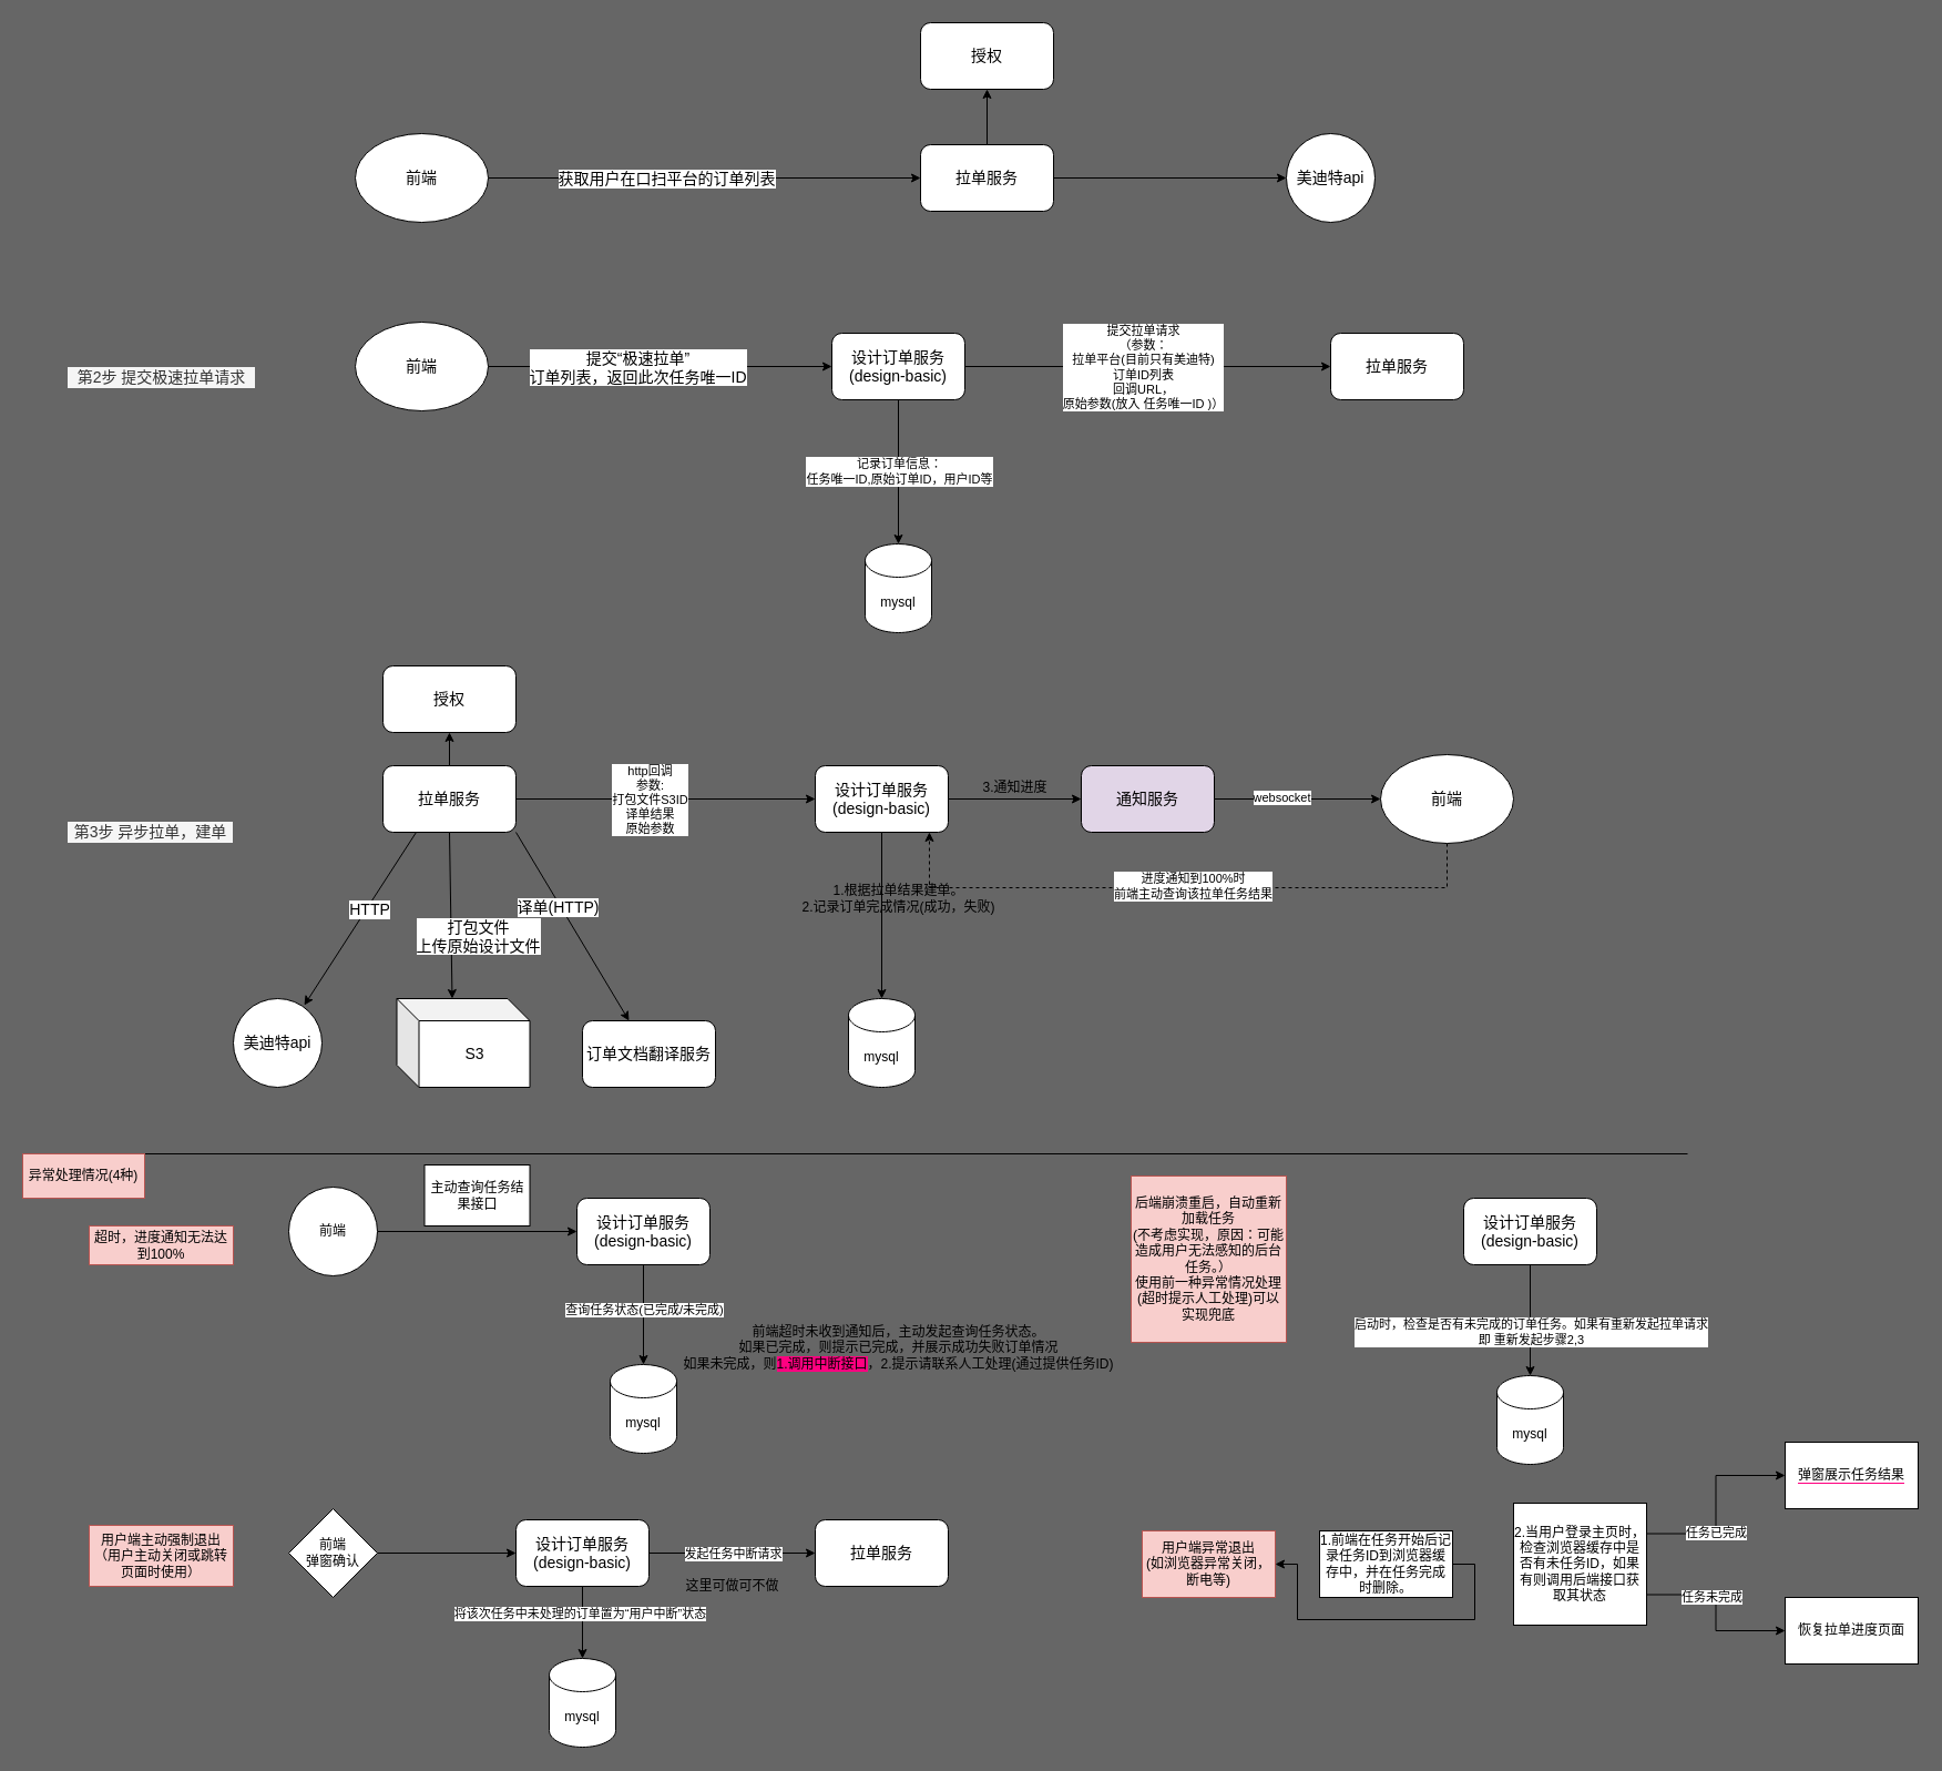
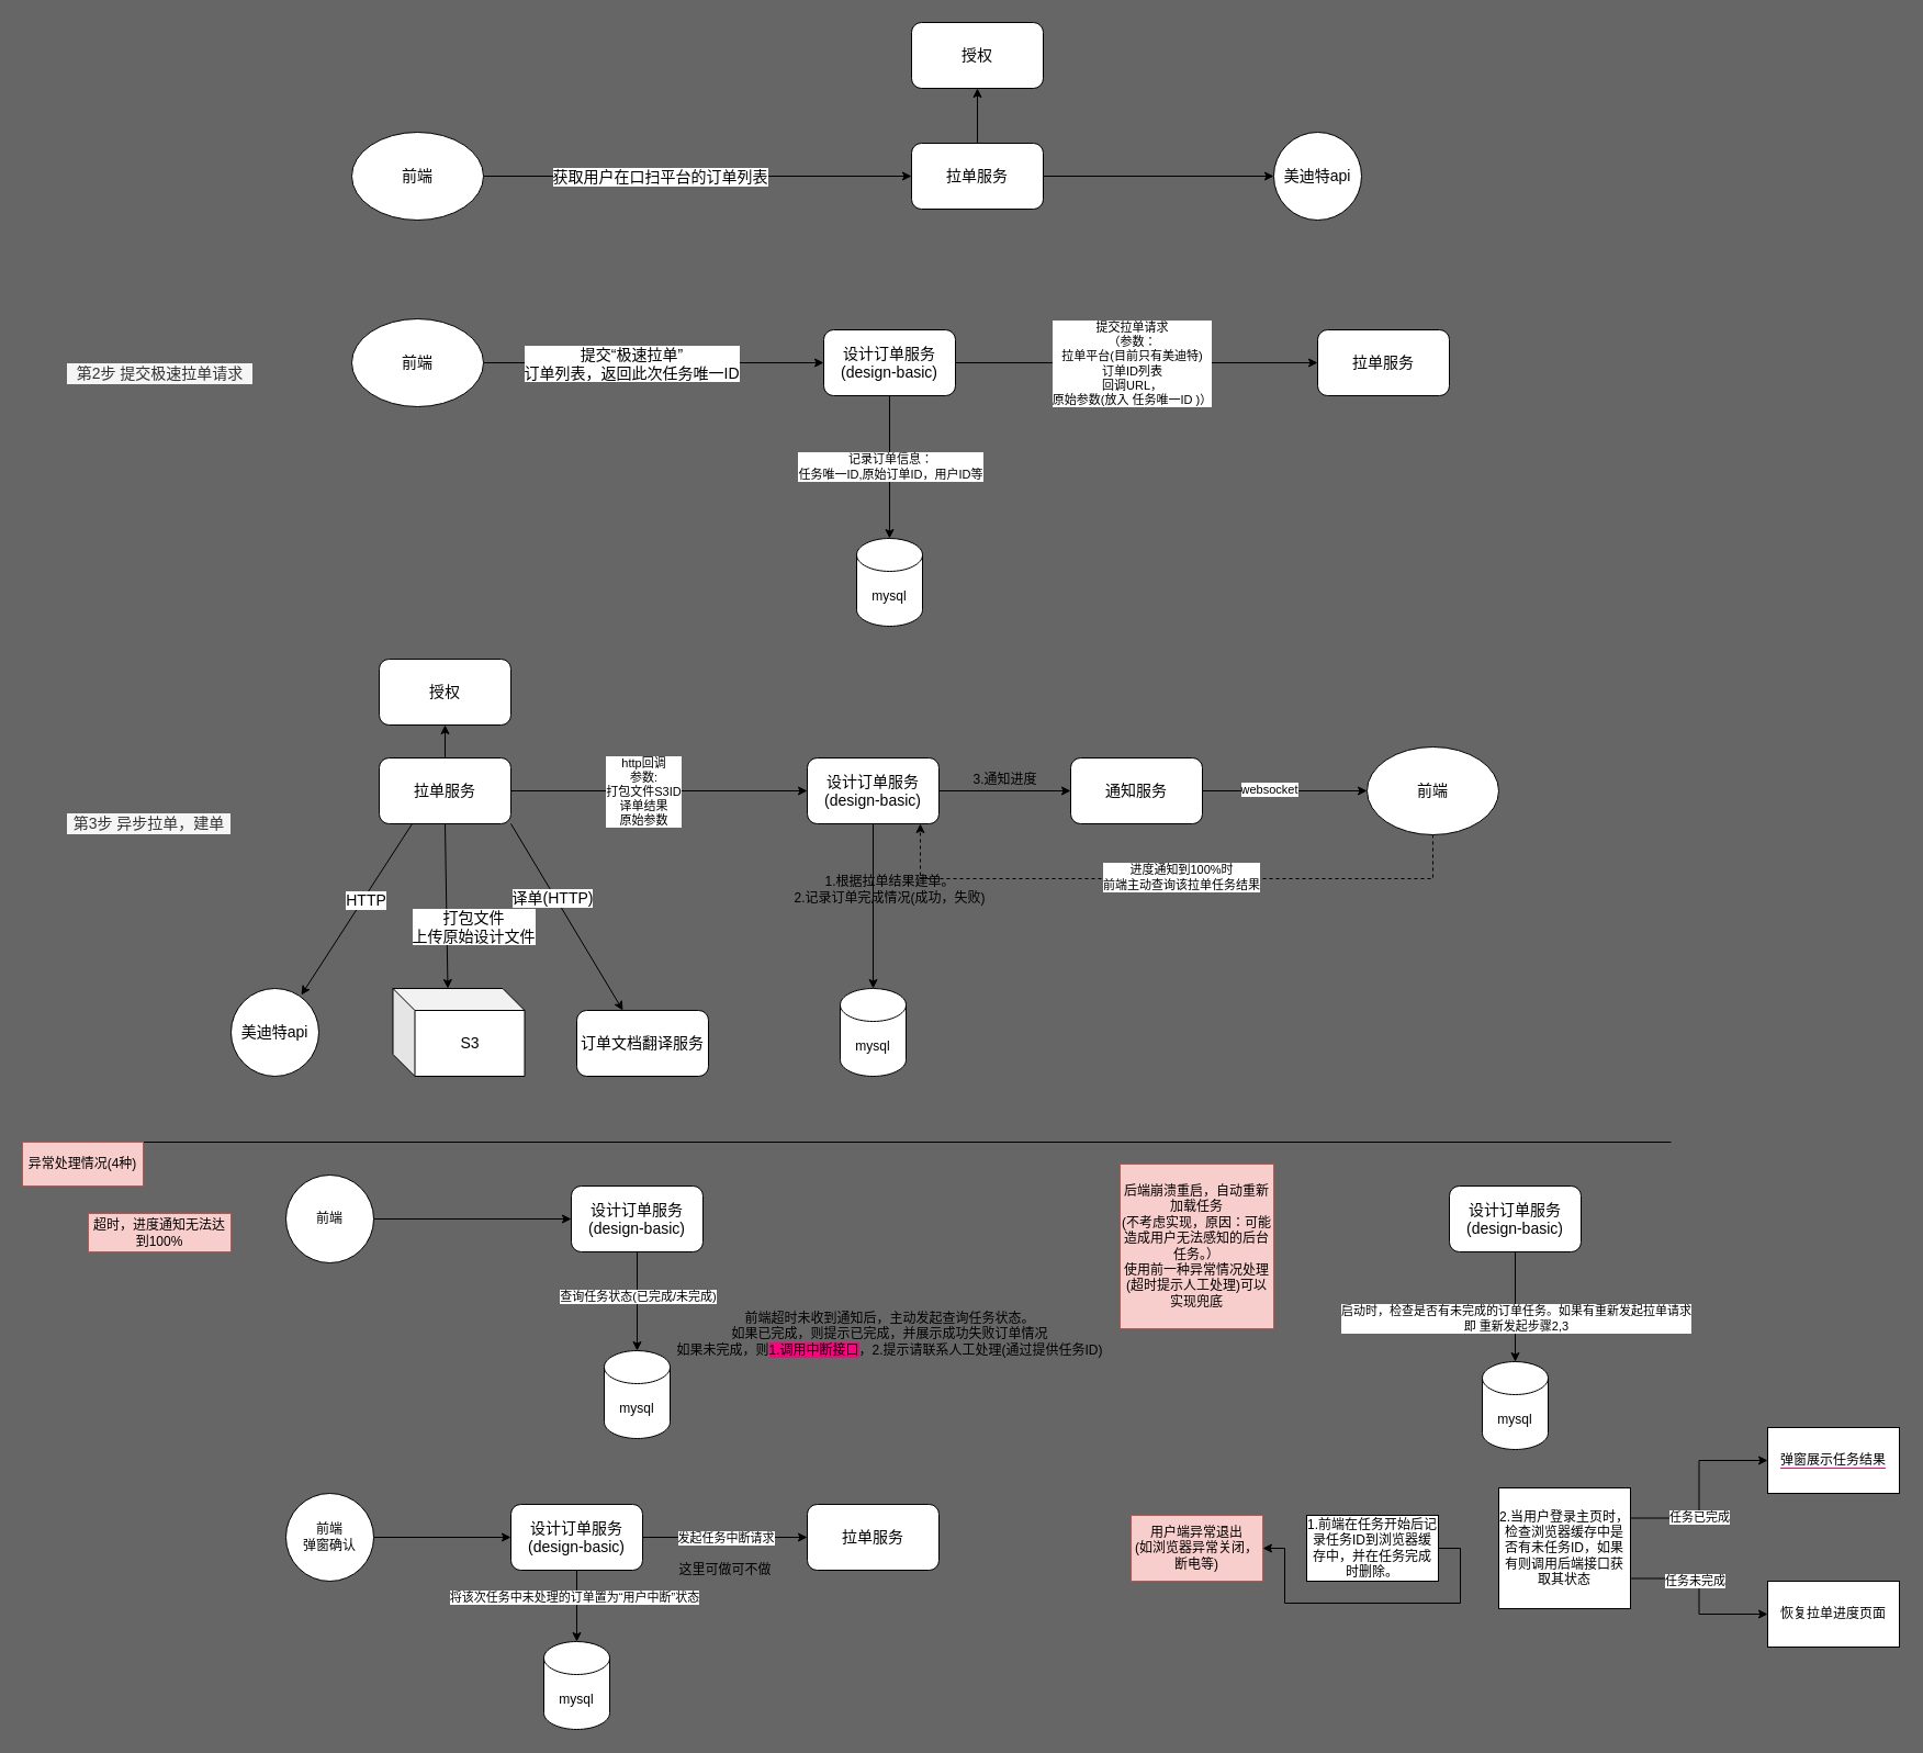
- <mxCell id="36" value="通知服务" style="rounded=1;whiteSpace=wrap;html=1;fontSize=14;fillColor=#e1d5e7;" parent="1" vertex="1"><mxGeometry x="975" y="690" width="120" height="60" as="geometry" /></mxCell>
+ <mxCell id="36" value="通知服务" style="rounded=1;whiteSpace=wrap;html=1;fontSize=14;" parent="1" vertex="1"><mxGeometry x="975" y="690" width="120" height="60" as="geometry" /></mxCell>
- <mxCell id="59" value="主动查询任务结果接口" style="rounded=0;whiteSpace=wrap;html=1;" parent="1" vertex="1"><mxGeometry x="382.5" y="1050" width="95" height="55" as="geometry" /></mxCell>
- <mxCell id="51" value="前端&lt;br&gt;弹窗确认" style="rhombus;whiteSpace=wrap;html=1;aspect=fixed;" parent="1" vertex="1"><mxGeometry x="260" y="1360" width="80" height="80" as="geometry" /></mxCell>
+ <mxCell id="51" value="前端&lt;br&gt;弹窗确认" style="ellipse;whiteSpace=wrap;html=1;aspect=fixed;" parent="1" vertex="1"><mxGeometry x="260" y="1360" width="80" height="80" as="geometry" /></mxCell>
- <mxCell id="49" value="用户端主动强制退出&lt;br&gt;（用户主动关闭或跳转页面时使用）" style="rounded=0;whiteSpace=wrap;html=1;fillColor=#f8cecc;strokeColor=#b85450;" parent="1" vertex="1"><mxGeometry x="80" y="1375" width="130" height="55" as="geometry" /></mxCell>
